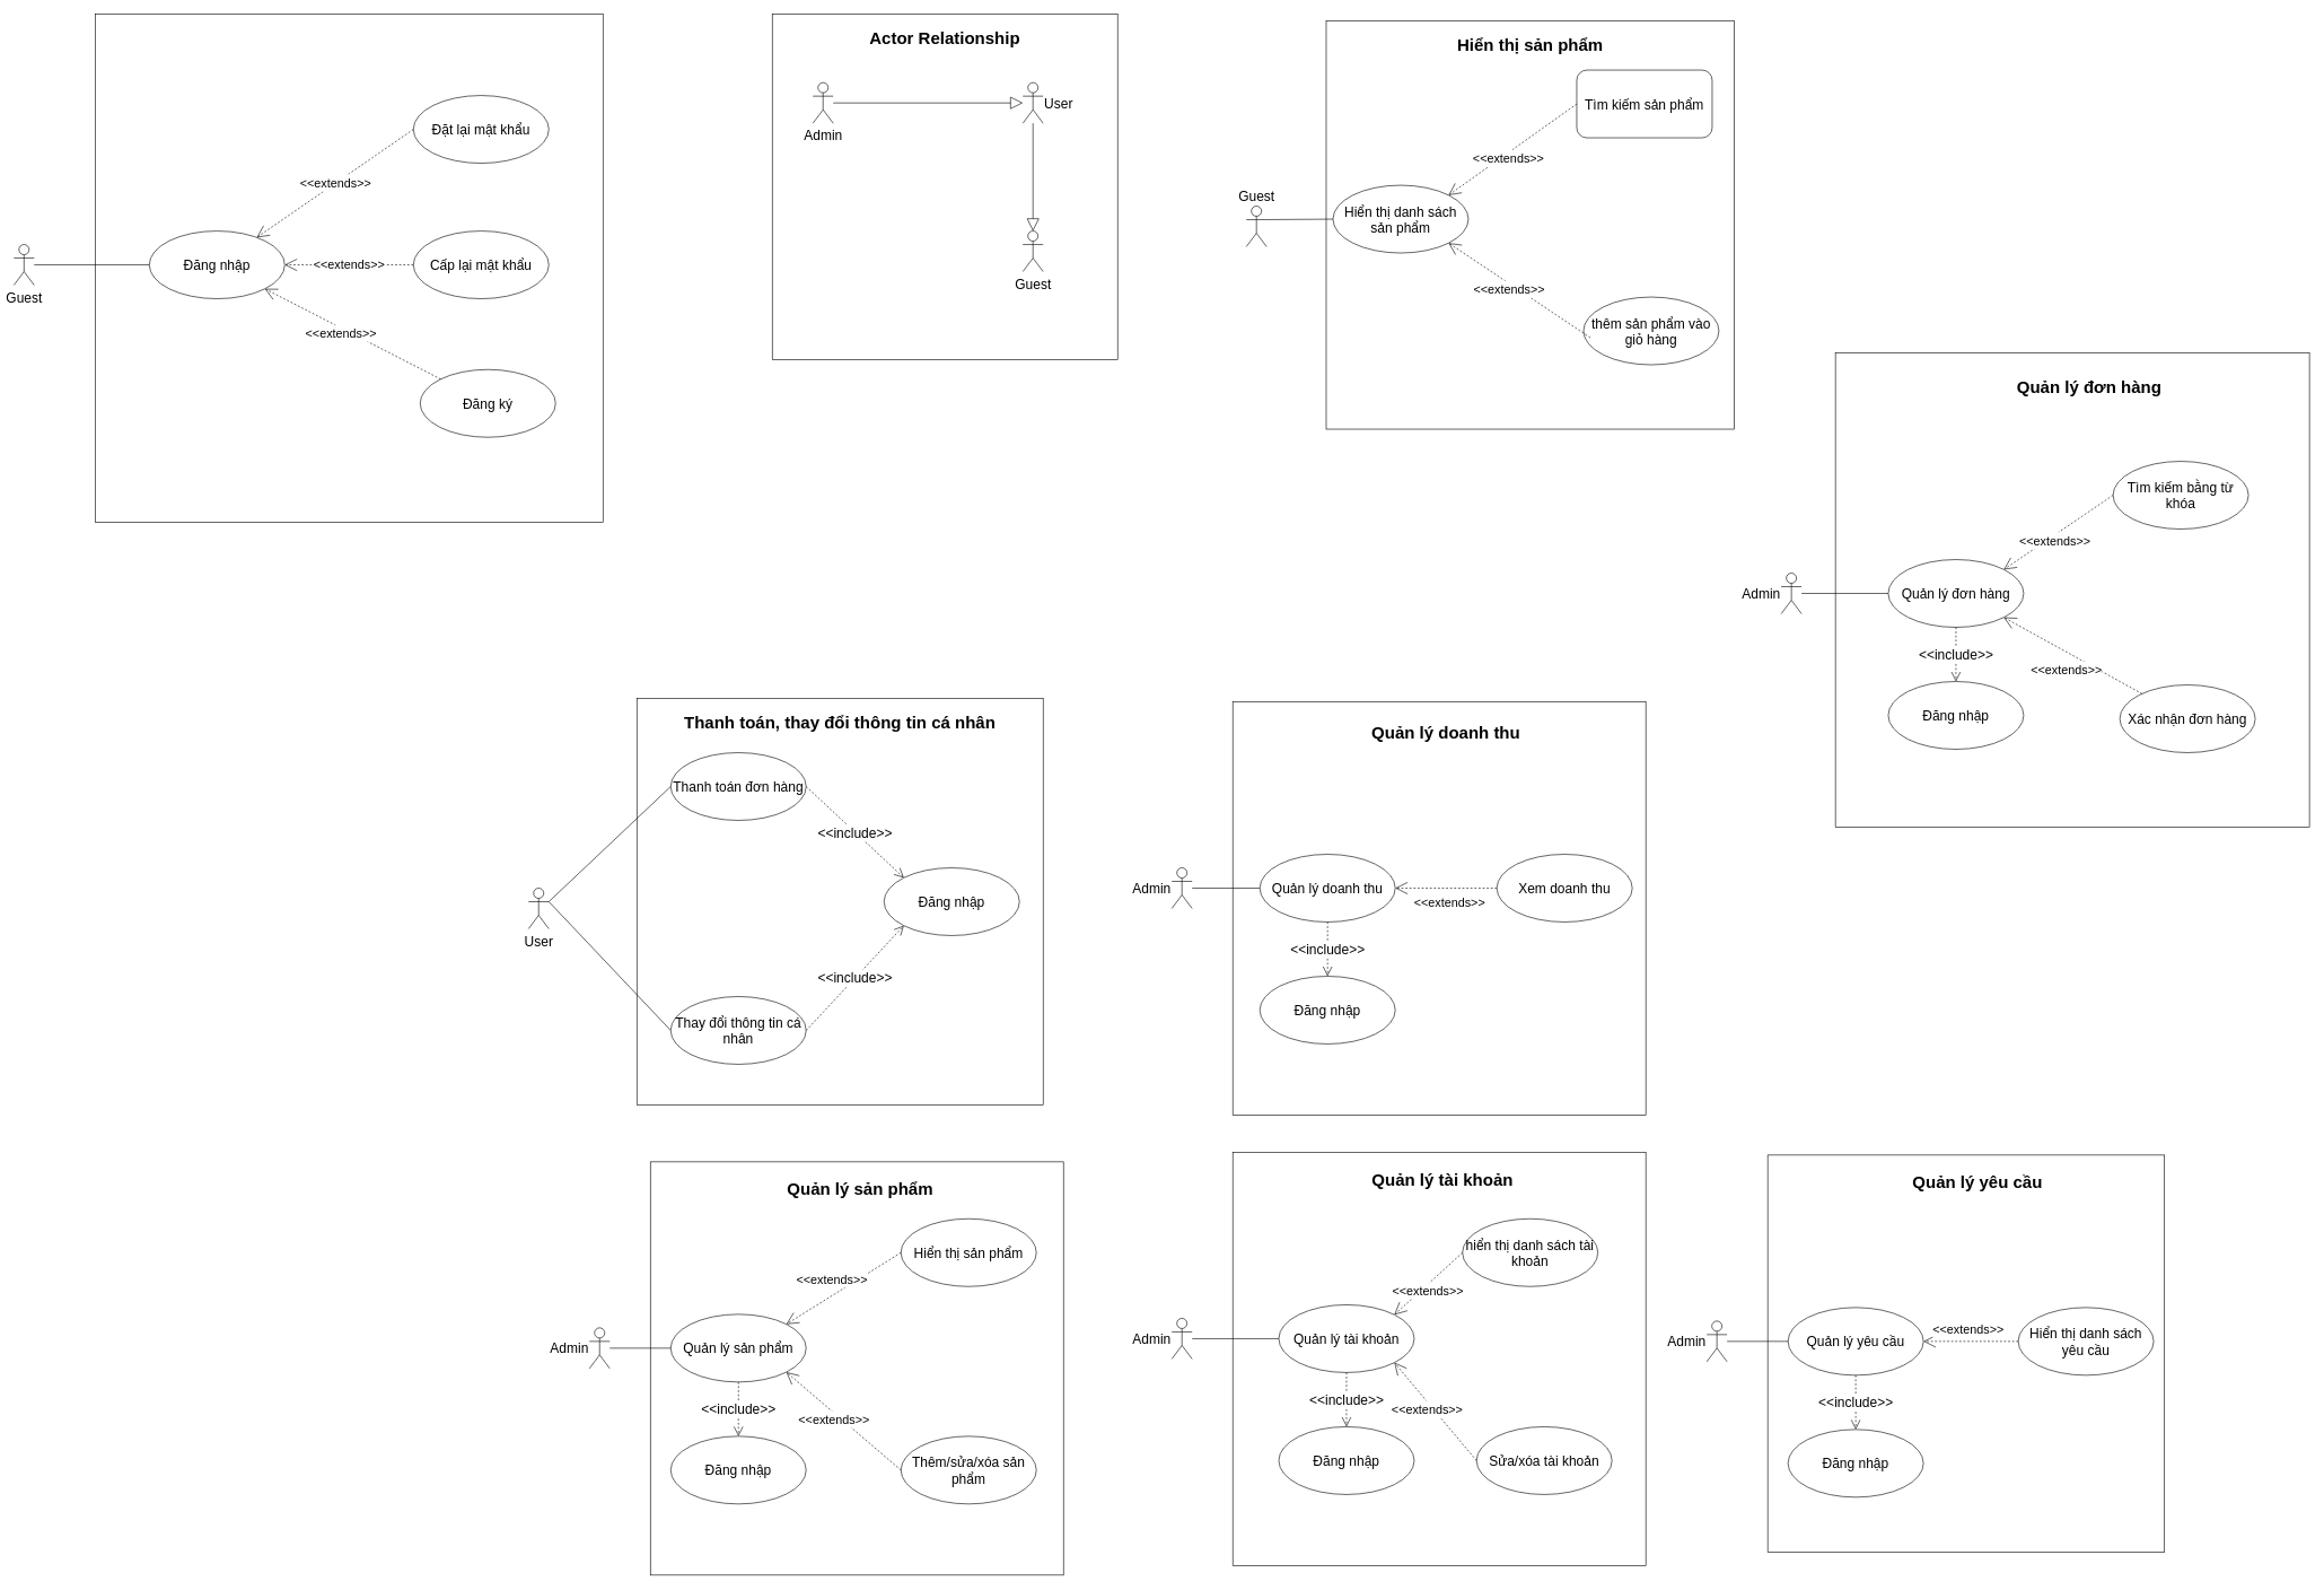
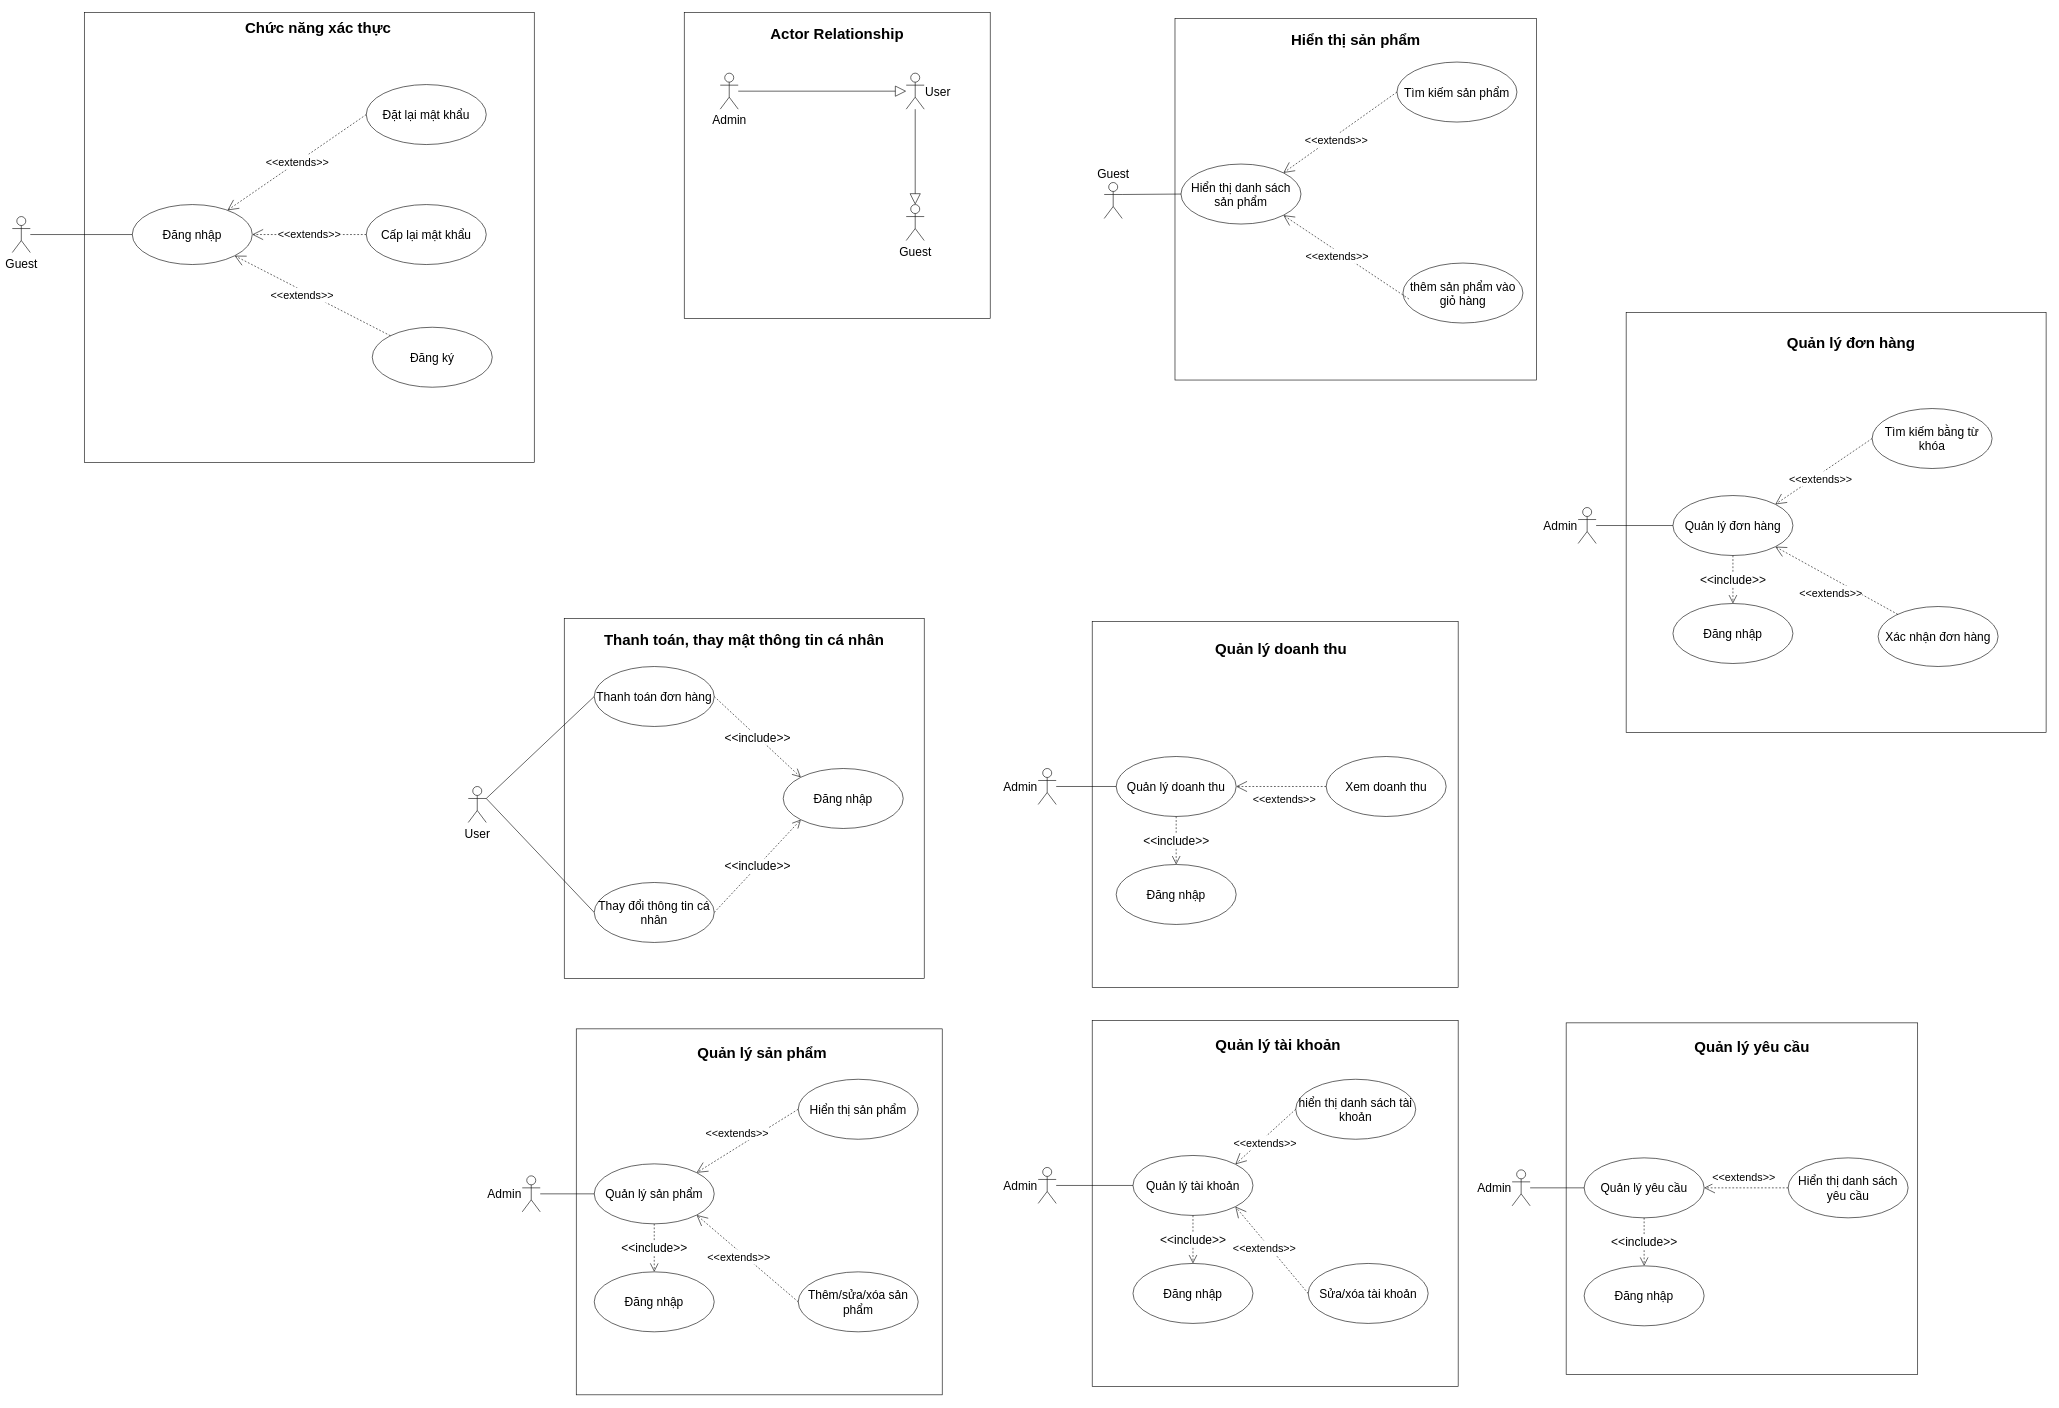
+ <mxCell id="9" value="Chức năng xác thực" style="text;html=1;strokeColor=none;fillColor=none;align=center;verticalAlign=middle;whiteSpace=wrap;rounded=0;fontSize=25;fontStyle=1" parent="1" vertex="1"><mxGeometry x="390" y="30" width="280" height="30" as="geometry" /></mxCell>
- <mxCell id="82" value="Tìm kiếm sản phẩm" style="whiteSpace=wrap;html=1;fontSize=20;rounded=1;" parent="1" vertex="1"><mxGeometry x="2328" y="102.5" width="200" height="100" as="geometry" /></mxCell>
+ <mxCell id="82" value="Tìm kiếm sản phẩm" style="ellipse;whiteSpace=wrap;html=1;fontSize=20;" parent="1" vertex="1"><mxGeometry x="2328" y="102.5" width="200" height="100" as="geometry" /></mxCell>
- <mxCell id="34" value="Thanh toán, thay đổi thông tin cá nhân" style="text;html=1;strokeColor=none;fillColor=none;align=center;verticalAlign=middle;whiteSpace=wrap;rounded=0;fontSize=25;fontStyle=1" parent="1" vertex="1"><mxGeometry x="975" y="1040" width="530" height="50" as="geometry" /></mxCell>
+ <mxCell id="34" value="Thanh toán, thay mật thông tin cá nhân" style="text;html=1;strokeColor=none;fillColor=none;align=center;verticalAlign=middle;whiteSpace=wrap;rounded=0;fontSize=25;fontStyle=1" parent="1" vertex="1"><mxGeometry x="975" y="1040" width="530" height="50" as="geometry" /></mxCell>
